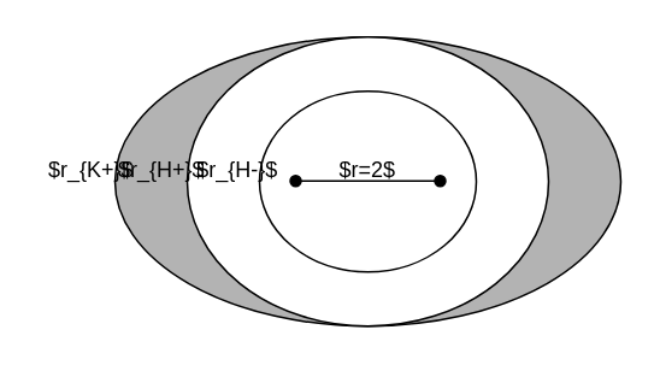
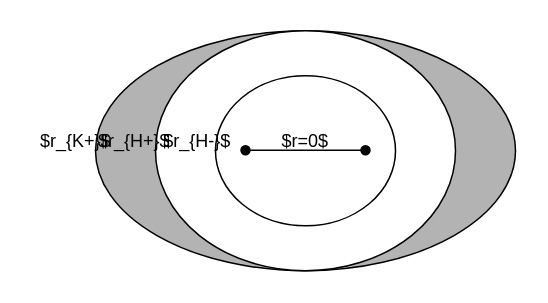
- <mxCell id="6" value="&lt;div&gt;$r=2$&lt;/div&gt;" style="text;html=1;strokeColor=none;fillColor=none;align=center;verticalAlign=middle;whiteSpace=wrap;rounded=0;fontFamily=Helvetica;" parent="1" vertex="1"><mxGeometry x="173" y="79" width="60" height="30" as="geometry" /></mxCell>
+ <mxCell id="6" value="&lt;div&gt;$r=0$&lt;/div&gt;" style="text;html=1;strokeColor=none;fillColor=none;align=center;verticalAlign=middle;whiteSpace=wrap;rounded=0;fontFamily=Helvetica;" parent="1" vertex="1"><mxGeometry x="173" y="79" width="60" height="30" as="geometry" /></mxCell>
